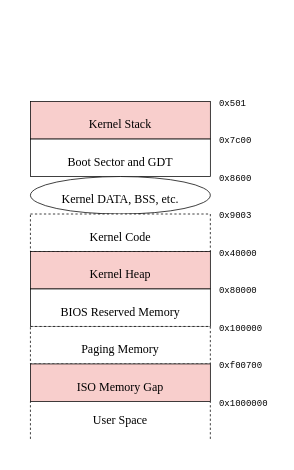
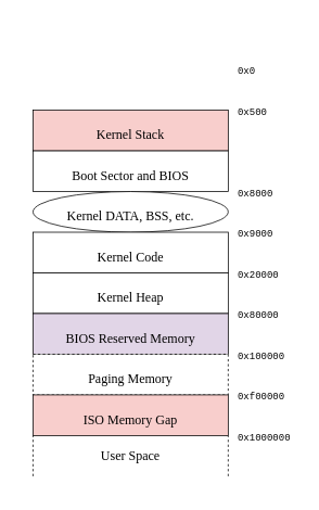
+ <mxCell id="14" value="&lt;font style=&quot;font-size: 12px;&quot; face=&quot;Courier New&quot;&gt;0x0&lt;/font&gt;" style="text;html=1;strokeColor=none;fillColor=none;align=left;verticalAlign=middle;whiteSpace=wrap;rounded=0;dashed=1;fontFamily=Verdana;fontSize=16;" vertex="1" parent="1"><mxGeometry x="290" y="65" width="70" height="40" as="geometry" /></mxCell>
- <mxCell id="15" value="&lt;font style=&quot;font-size: 12px;&quot; face=&quot;Courier New&quot;&gt;0x501&lt;/font&gt;" style="text;html=1;strokeColor=none;fillColor=none;align=left;verticalAlign=middle;whiteSpace=wrap;rounded=0;dashed=1;fontFamily=Verdana;fontSize=16;" vertex="1" parent="1"><mxGeometry x="290" y="115" width="70" height="40" as="geometry" /></mxCell>
+ <mxCell id="15" value="&lt;font style=&quot;font-size: 12px;&quot; face=&quot;Courier New&quot;&gt;0x500&lt;/font&gt;" style="text;html=1;strokeColor=none;fillColor=none;align=left;verticalAlign=middle;whiteSpace=wrap;rounded=0;dashed=1;fontFamily=Verdana;fontSize=16;" vertex="1" parent="1"><mxGeometry x="290" y="115" width="70" height="40" as="geometry" /></mxCell>
- <mxCell id="16" value="&lt;font style=&quot;font-size: 12px;&quot; face=&quot;Courier New&quot;&gt;0x7c00&lt;/font&gt;" style="text;html=1;strokeColor=none;fillColor=none;align=left;verticalAlign=middle;whiteSpace=wrap;rounded=0;dashed=1;fontFamily=Verdana;fontSize=16;" vertex="1" parent="1"><mxGeometry x="290" y="165" width="70" height="40" as="geometry" /></mxCell>
- <mxCell id="4" value="&lt;font face=&quot;Verdana&quot; style=&quot;font-size: 16px;&quot;&gt;Boot Sector and GDT&lt;/font&gt;" style="rounded=0;whiteSpace=wrap;html=1;fontFamily=Lucida Console;fontSize=32;" vertex="1" parent="1"><mxGeometry x="40" y="185" width="240" height="50" as="geometry" /></mxCell>
+ <mxCell id="4" value="&lt;font face=&quot;Verdana&quot; style=&quot;font-size: 16px;&quot;&gt;Boot Sector and BIOS&lt;/font&gt;" style="rounded=0;whiteSpace=wrap;html=1;fontFamily=Lucida Console;fontSize=32;" vertex="1" parent="1"><mxGeometry x="40" y="185" width="240" height="50" as="geometry" /></mxCell>
- <mxCell id="17" value="&lt;font style=&quot;font-size: 12px;&quot; face=&quot;Courier New&quot;&gt;0x8600&lt;/font&gt;" style="text;html=1;strokeColor=none;fillColor=none;align=left;verticalAlign=middle;whiteSpace=wrap;rounded=0;dashed=1;fontFamily=Verdana;fontSize=16;" vertex="1" parent="1"><mxGeometry x="290" y="215" width="70" height="40" as="geometry" /></mxCell>
+ <mxCell id="17" value="&lt;font style=&quot;font-size: 12px;&quot; face=&quot;Courier New&quot;&gt;0x8000&lt;/font&gt;" style="text;html=1;strokeColor=none;fillColor=none;align=left;verticalAlign=middle;whiteSpace=wrap;rounded=0;dashed=1;fontFamily=Verdana;fontSize=16;" vertex="1" parent="1"><mxGeometry x="290" y="215" width="70" height="40" as="geometry" /></mxCell>
- <mxCell id="18" value="&lt;font style=&quot;font-size: 12px;&quot; face=&quot;Courier New&quot;&gt;0x9003&lt;/font&gt;" style="text;html=1;strokeColor=none;fillColor=none;align=left;verticalAlign=middle;whiteSpace=wrap;rounded=0;dashed=1;fontFamily=Verdana;fontSize=16;" vertex="1" parent="1"><mxGeometry x="290" y="265" width="70" height="40" as="geometry" /></mxCell>
+ <mxCell id="18" value="&lt;font style=&quot;font-size: 12px;&quot; face=&quot;Courier New&quot;&gt;0x9000&lt;/font&gt;" style="text;html=1;strokeColor=none;fillColor=none;align=left;verticalAlign=middle;whiteSpace=wrap;rounded=0;dashed=1;fontFamily=Verdana;fontSize=16;" vertex="1" parent="1"><mxGeometry x="290" y="265" width="70" height="40" as="geometry" /></mxCell>
- <mxCell id="6" value="&lt;font face=&quot;Verdana&quot; style=&quot;font-size: 16px;&quot;&gt;Kernel Code&lt;/font&gt;" style="rounded=0;whiteSpace=wrap;html=1;fontFamily=Lucida Console;fontSize=32;dashed=1;" vertex="1" parent="1"><mxGeometry x="40" y="285" width="240" height="50" as="geometry" /></mxCell>
+ <mxCell id="6" value="&lt;font face=&quot;Verdana&quot; style=&quot;font-size: 16px;&quot;&gt;Kernel Code&lt;/font&gt;" style="rounded=0;whiteSpace=wrap;html=1;fontFamily=Lucida Console;fontSize=32;" vertex="1" parent="1"><mxGeometry x="40" y="285" width="240" height="50" as="geometry" /></mxCell>
- <mxCell id="19" value="&lt;font style=&quot;font-size: 12px;&quot; face=&quot;Courier New&quot;&gt;0x40000&lt;/font&gt;" style="text;html=1;strokeColor=none;fillColor=none;align=left;verticalAlign=middle;whiteSpace=wrap;rounded=0;dashed=1;fontFamily=Verdana;fontSize=16;" vertex="1" parent="1"><mxGeometry x="290" y="315" width="70" height="40" as="geometry" /></mxCell>
+ <mxCell id="19" value="&lt;font style=&quot;font-size: 12px;&quot; face=&quot;Courier New&quot;&gt;0x20000&lt;/font&gt;" style="text;html=1;strokeColor=none;fillColor=none;align=left;verticalAlign=middle;whiteSpace=wrap;rounded=0;dashed=1;fontFamily=Verdana;fontSize=16;" vertex="1" parent="1"><mxGeometry x="290" y="315" width="70" height="40" as="geometry" /></mxCell>
- <mxCell id="7" value="&lt;font face=&quot;Verdana&quot; style=&quot;font-size: 16px;&quot;&gt;Kernel Heap&lt;/font&gt;" style="rounded=0;whiteSpace=wrap;html=1;fontFamily=Lucida Console;fontSize=32;fillColor=#f8cecc;" vertex="1" parent="1"><mxGeometry x="40" y="335" width="240" height="50" as="geometry" /></mxCell>
+ <mxCell id="7" value="&lt;font face=&quot;Verdana&quot; style=&quot;font-size: 16px;&quot;&gt;Kernel Heap&lt;/font&gt;" style="rounded=0;whiteSpace=wrap;html=1;fontFamily=Lucida Console;fontSize=32;" vertex="1" parent="1"><mxGeometry x="40" y="335" width="240" height="50" as="geometry" /></mxCell>
- <mxCell id="8" value="&lt;font face=&quot;Verdana&quot; style=&quot;font-size: 16px;&quot;&gt;BIOS Reserved Memory&lt;/font&gt;" style="rounded=0;whiteSpace=wrap;html=1;fontFamily=Lucida Console;fontSize=32;" vertex="1" parent="1"><mxGeometry x="40" y="385" width="240" height="50" as="geometry" /></mxCell>
+ <mxCell id="8" value="&lt;font face=&quot;Verdana&quot; style=&quot;font-size: 16px;&quot;&gt;BIOS Reserved Memory&lt;/font&gt;" style="rounded=0;whiteSpace=wrap;html=1;fontFamily=Lucida Console;fontSize=32;fillColor=#e1d5e7;" vertex="1" parent="1"><mxGeometry x="40" y="385" width="240" height="50" as="geometry" /></mxCell>
- <mxCell id="22" value="&lt;font style=&quot;font-size: 12px;&quot; face=&quot;Courier New&quot;&gt;0xf00700&lt;/font&gt;" style="text;html=1;strokeColor=none;fillColor=none;align=left;verticalAlign=middle;whiteSpace=wrap;rounded=0;dashed=1;fontFamily=Verdana;fontSize=16;" vertex="1" parent="1"><mxGeometry x="290" y="465" width="70" height="40" as="geometry" /></mxCell>
+ <mxCell id="22" value="&lt;font style=&quot;font-size: 12px;&quot; face=&quot;Courier New&quot;&gt;0xf00000&lt;/font&gt;" style="text;html=1;strokeColor=none;fillColor=none;align=left;verticalAlign=middle;whiteSpace=wrap;rounded=0;dashed=1;fontFamily=Verdana;fontSize=16;" vertex="1" parent="1"><mxGeometry x="290" y="465" width="70" height="40" as="geometry" /></mxCell>
